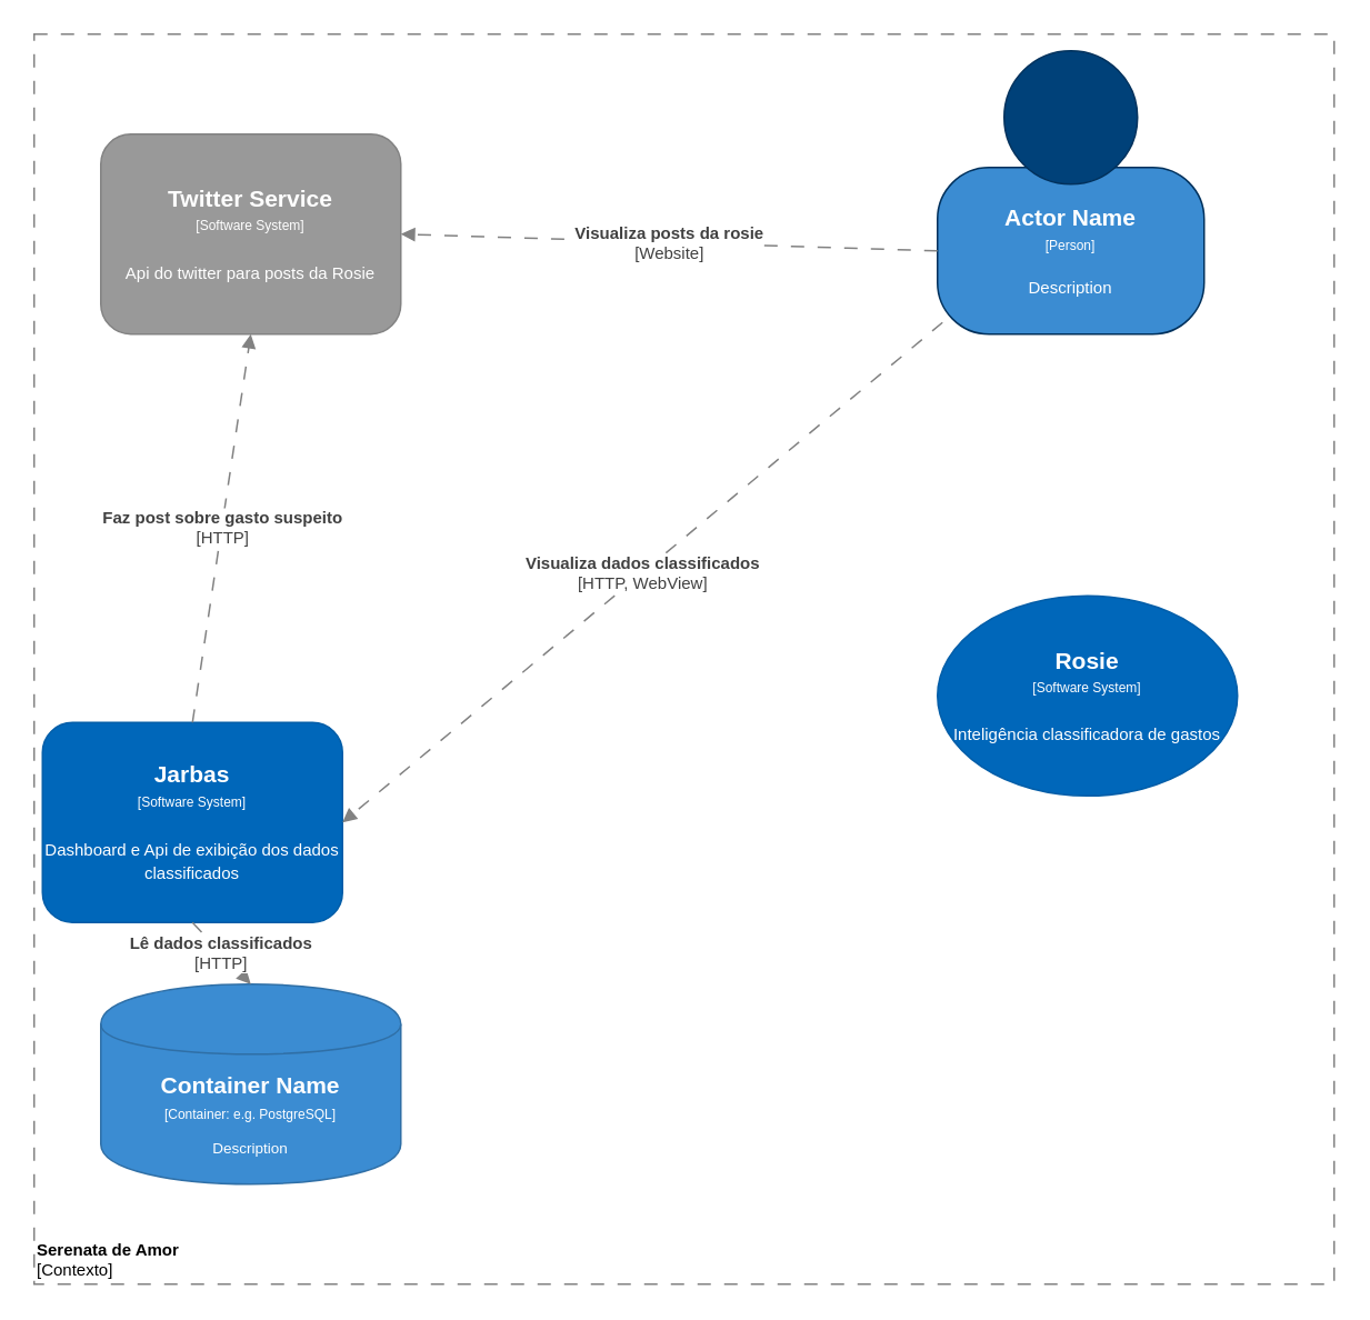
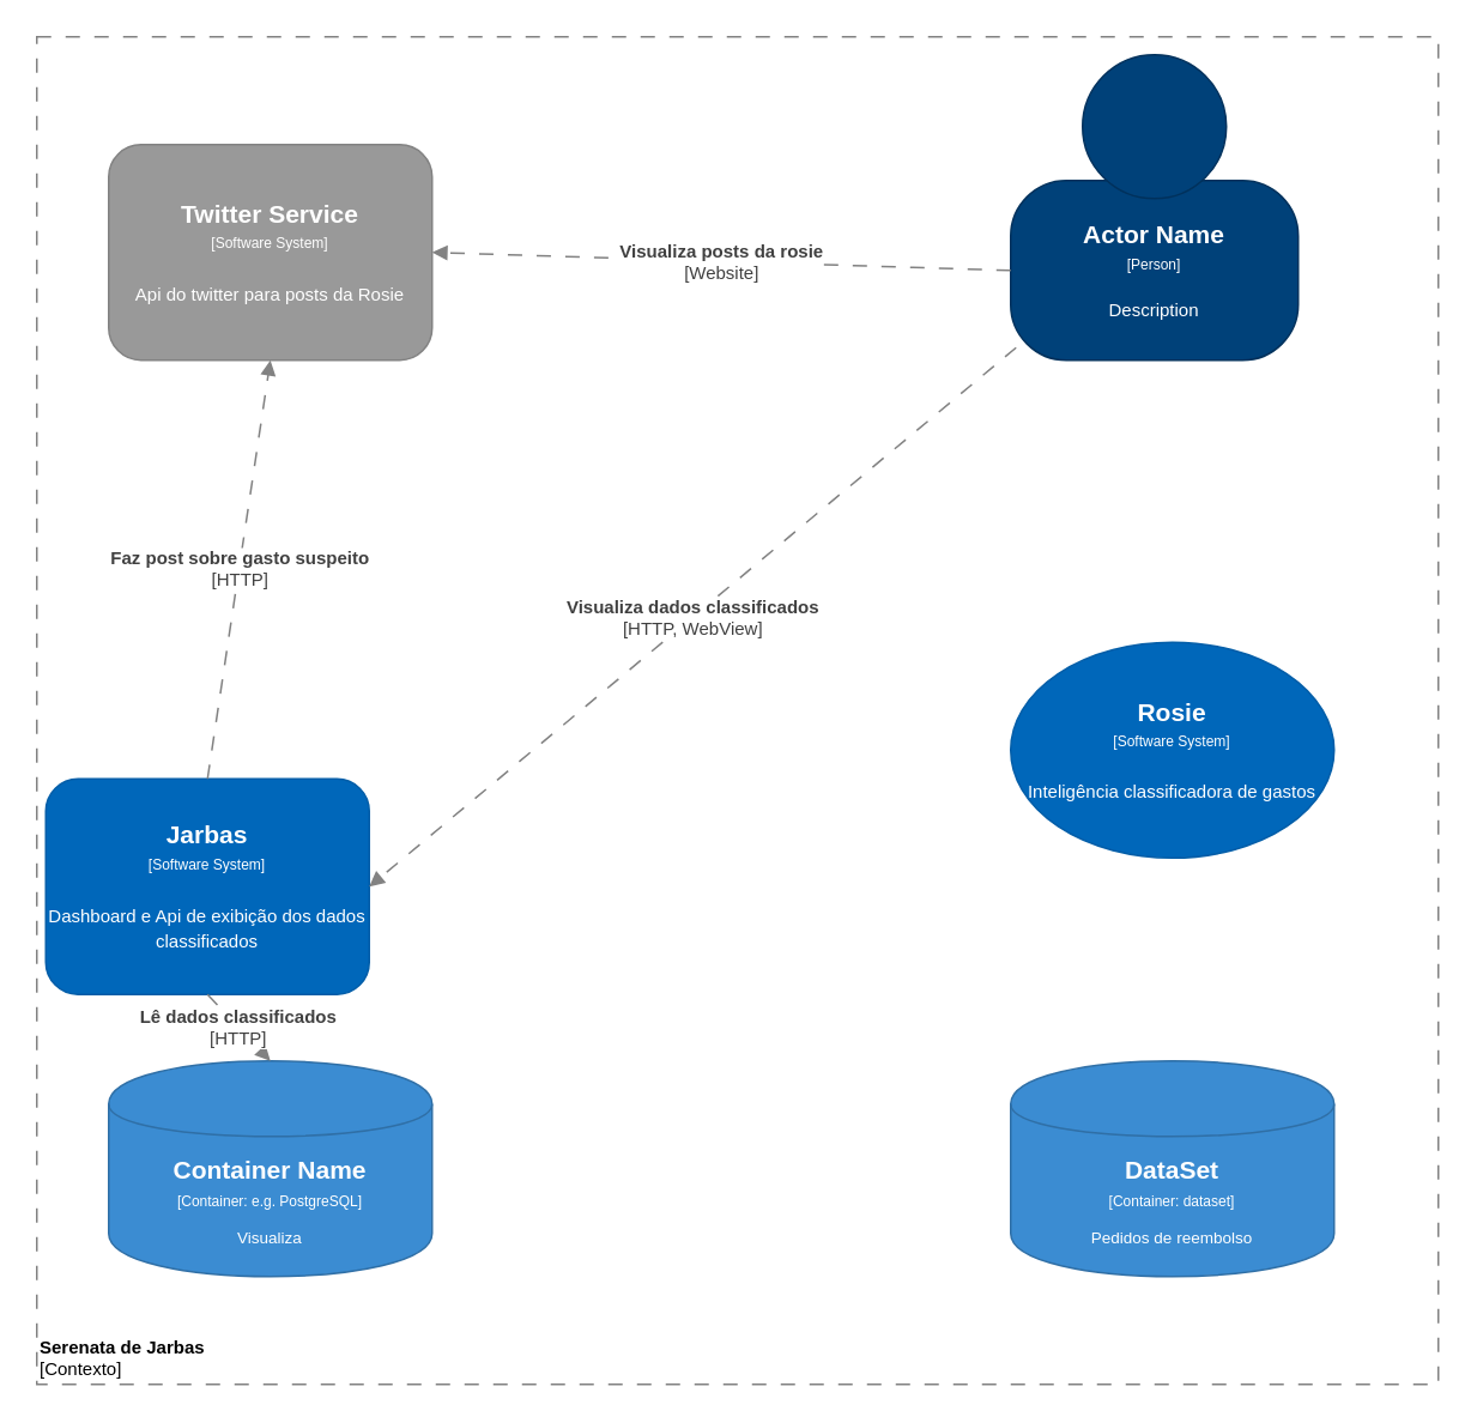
- <mxCell id="4" value="&lt;div style=&quot;color: rgb(255 , 255 , 255) ; white-space: normal&quot;&gt;&lt;span style=&quot;font-size: 14px&quot;&gt;&lt;b&gt;Actor Name&lt;/b&gt;&lt;/span&gt;&lt;/div&gt;&lt;div style=&quot;color: rgb(255 , 255 , 255) ; white-space: normal&quot;&gt;&lt;font style=&quot;font-size: 8px&quot;&gt;[Person]&lt;/font&gt;&lt;/div&gt;&lt;div style=&quot;color: rgb(255 , 255 , 255) ; white-space: normal ; font-size: 8px&quot;&gt;&lt;span style=&quot;font-size: x-small&quot;&gt;&lt;br&gt;&lt;/span&gt;&lt;/div&gt;&lt;div style=&quot;color: rgb(255 , 255 , 255) ; white-space: normal&quot;&gt;&lt;font size=&quot;1&quot;&gt;Description&lt;/font&gt;&lt;/div&gt;" style="rounded=1;whiteSpace=wrap;html=1;strokeColor=#00315C;fillColor=#3b8cd2;fontColor=#000000;arcSize=31;" parent="3" vertex="1"><mxGeometry y="70" width="160" height="100" as="geometry" /></mxCell>
+ <mxCell id="4" value="&lt;div style=&quot;color: rgb(255 , 255 , 255) ; white-space: normal&quot;&gt;&lt;span style=&quot;font-size: 14px&quot;&gt;&lt;b&gt;Actor Name&lt;/b&gt;&lt;/span&gt;&lt;/div&gt;&lt;div style=&quot;color: rgb(255 , 255 , 255) ; white-space: normal&quot;&gt;&lt;font style=&quot;font-size: 8px&quot;&gt;[Person]&lt;/font&gt;&lt;/div&gt;&lt;div style=&quot;color: rgb(255 , 255 , 255) ; white-space: normal ; font-size: 8px&quot;&gt;&lt;span style=&quot;font-size: x-small&quot;&gt;&lt;br&gt;&lt;/span&gt;&lt;/div&gt;&lt;div style=&quot;color: rgb(255 , 255 , 255) ; white-space: normal&quot;&gt;&lt;font size=&quot;1&quot;&gt;Description&lt;/font&gt;&lt;/div&gt;" style="rounded=1;whiteSpace=wrap;html=1;strokeColor=#00315C;fillColor=#004179;fontColor=#000000;arcSize=31;" parent="3" vertex="1"><mxGeometry y="70" width="160" height="100" as="geometry" /></mxCell>
+ <mxCell id="14" value="&lt;div style=&quot;color: rgb(255 , 255 , 255) ; white-space: normal&quot;&gt;&lt;span style=&quot;font-size: 14px&quot;&gt;&lt;b&gt;DataSet&lt;/b&gt;&lt;/span&gt;&lt;/div&gt;&lt;div style=&quot;color: rgb(255 , 255 , 255) ; font-size: 12px ; white-space: normal&quot;&gt;&lt;font style=&quot;font-size: 8px&quot;&gt;[Container: dataset]&lt;/font&gt;&lt;/div&gt;&lt;div style=&quot;color: rgb(255 , 255 , 255) ; white-space: normal ; font-size: 8px&quot;&gt;&lt;font style=&quot;line-height: 9.6px&quot;&gt;&lt;br&gt;&lt;/font&gt;&lt;/div&gt;&lt;div style=&quot;color: rgb(255 , 255 , 255) ; white-space: normal&quot;&gt;Pedidos de reembolso&lt;/div&gt;" style="shape=cylinder;whiteSpace=wrap;html=1;boundedLbl=1;backgroundOutline=1;strokeColor=#2F6FA6;strokeWidth=1;fillColor=#3B8CD2;fontSize=9;fontColor=#000000;align=center;resizable=0;" parent="1" vertex="1"><mxGeometry x="562" y="590" width="180" height="120" as="geometry" /></mxCell>
- <mxCell id="12" value="&lt;div style=&quot;color: rgb(255 , 255 , 255) ; white-space: normal&quot;&gt;&lt;span style=&quot;font-size: 14px&quot;&gt;&lt;b&gt;Container Name&lt;/b&gt;&lt;/span&gt;&lt;/div&gt;&lt;div style=&quot;color: rgb(255 , 255 , 255) ; font-size: 12px ; white-space: normal&quot;&gt;&lt;font style=&quot;font-size: 8px&quot;&gt;[Container: e.g. PostgreSQL]&lt;/font&gt;&lt;/div&gt;&lt;div style=&quot;color: rgb(255 , 255 , 255) ; white-space: normal ; font-size: 8px&quot;&gt;&lt;font style=&quot;line-height: 9.6px&quot;&gt;&lt;br&gt;&lt;/font&gt;&lt;/div&gt;&lt;div style=&quot;color: rgb(255 , 255 , 255) ; white-space: normal&quot;&gt;Description&lt;/div&gt;" style="shape=cylinder;whiteSpace=wrap;html=1;boundedLbl=1;backgroundOutline=1;strokeColor=#2F6FA6;strokeWidth=1;fillColor=#3B8CD2;fontSize=9;fontColor=#000000;align=center;resizable=0;" parent="1" vertex="1"><mxGeometry x="60" y="590" width="180" height="120" as="geometry" /></mxCell>
+ <mxCell id="12" value="&lt;div style=&quot;color: rgb(255 , 255 , 255) ; white-space: normal&quot;&gt;&lt;span style=&quot;font-size: 14px&quot;&gt;&lt;b&gt;Container Name&lt;/b&gt;&lt;/span&gt;&lt;/div&gt;&lt;div style=&quot;color: rgb(255 , 255 , 255) ; font-size: 12px ; white-space: normal&quot;&gt;&lt;font style=&quot;font-size: 8px&quot;&gt;[Container: e.g. PostgreSQL]&lt;/font&gt;&lt;/div&gt;&lt;div style=&quot;color: rgb(255 , 255 , 255) ; white-space: normal ; font-size: 8px&quot;&gt;&lt;font style=&quot;line-height: 9.6px&quot;&gt;&lt;br&gt;&lt;/font&gt;&lt;/div&gt;&lt;div style=&quot;color: rgb(255 , 255 , 255) ; white-space: normal&quot;&gt;Visualiza&lt;/div&gt;" style="shape=cylinder;whiteSpace=wrap;html=1;boundedLbl=1;backgroundOutline=1;strokeColor=#2F6FA6;strokeWidth=1;fillColor=#3B8CD2;fontSize=9;fontColor=#000000;align=center;resizable=0;" parent="1" vertex="1"><mxGeometry x="60" y="590" width="180" height="120" as="geometry" /></mxCell>
- <mxCell id="2" value="&lt;font style=&quot;font-size: 10px&quot;&gt;&lt;b&gt;Serenata de Amor&lt;/b&gt;&lt;br style=&quot;font-size: 10px&quot;&gt;[Contexto]&lt;/font&gt;" style="rounded=0;whiteSpace=wrap;html=1;strokeColor=#828282;fillColor=none;fontColor=#000000;align=left;labelPosition=center;verticalLabelPosition=middle;verticalAlign=bottom;dashed=1;strokeWidth=1;perimeterSpacing=0;spacing=2;spacingTop=0;fontSize=10;dashPattern=8 8;" parent="1" vertex="1"><mxGeometry x="20" y="20" width="780" height="750" as="geometry" /></mxCell>
+ <mxCell id="2" value="&lt;font style=&quot;font-size: 10px&quot;&gt;&lt;b&gt;Serenata de Jarbas&lt;/b&gt;&lt;br style=&quot;font-size: 10px&quot;&gt;[Contexto]&lt;/font&gt;" style="rounded=0;whiteSpace=wrap;html=1;strokeColor=#828282;fillColor=none;fontColor=#000000;align=left;labelPosition=center;verticalLabelPosition=middle;verticalAlign=bottom;dashed=1;strokeWidth=1;perimeterSpacing=0;spacing=2;spacingTop=0;fontSize=10;dashPattern=8 8;" parent="1" vertex="1"><mxGeometry x="20" y="20" width="780" height="750" as="geometry" /></mxCell>
